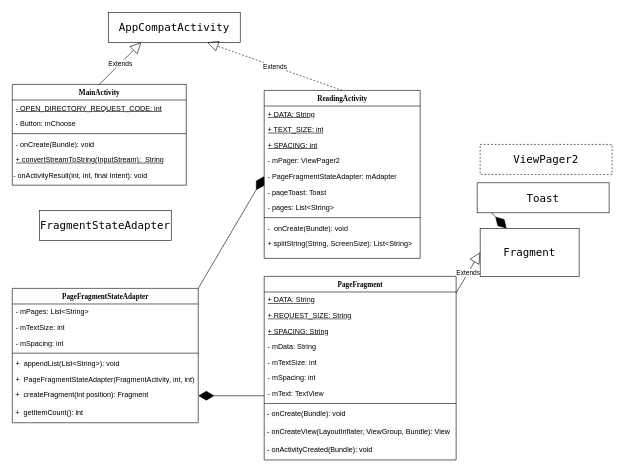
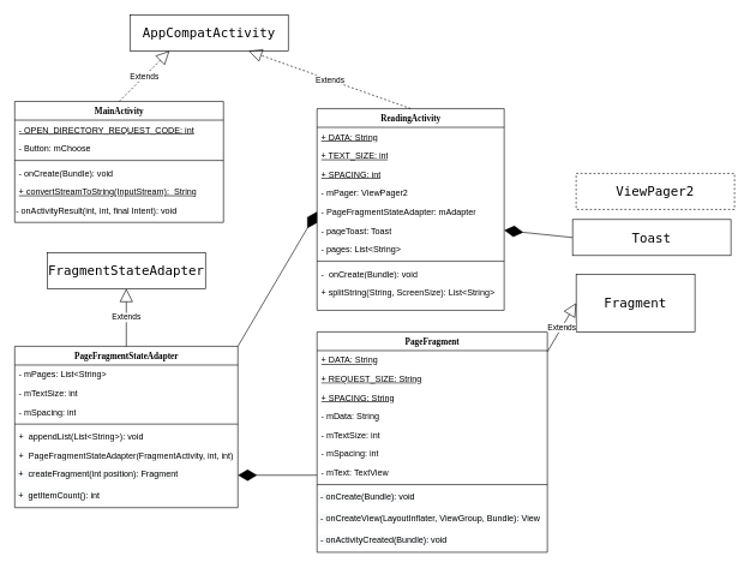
- <mxCell id="45" value="Extends" style="endArrow=block;endSize=16;endFill=0;html=1;exitX=0.5;exitY=0;exitDx=0;exitDy=0;entryX=0.25;entryY=1;entryDx=0;entryDy=0;" edge="1" parent="1" source="2" target="41"><mxGeometry width="160" relative="1" as="geometry"><mxPoint x="70" y="100" as="sourcePoint" /><mxPoint x="230" y="100" as="targetPoint" /></mxGeometry></mxCell>
+ <mxCell id="45" value="Extends" style="endArrow=block;endSize=16;endFill=0;html=1;exitX=0.5;exitY=0;exitDx=0;exitDy=0;entryX=0.25;entryY=1;entryDx=0;entryDy=0;dashed=1;" edge="1" parent="1" source="2" target="41"><mxGeometry width="160" relative="1" as="geometry"><mxPoint x="70" y="100" as="sourcePoint" /><mxPoint x="230" y="100" as="targetPoint" /></mxGeometry></mxCell>
- <mxCell id="49" value="" style="endArrow=diamondThin;endFill=1;endSize=24;html=1;exitX=0;exitY=0.5;exitDx=0;exitDy=0;" edge="1" parent="1" source="50" target="42"><mxGeometry width="160" relative="1" as="geometry"><mxPoint x="580" y="90" as="sourcePoint" /><mxPoint x="740" y="90" as="targetPoint" /></mxGeometry></mxCell>
+ <mxCell id="49" value="" style="endArrow=diamondThin;endFill=1;endSize=24;html=1;exitX=0;exitY=0.5;exitDx=0;exitDy=0;entryX=1;entryY=0.5;entryDx=0;entryDy=0;" edge="1" parent="1" source="50" target="15"><mxGeometry width="160" relative="1" as="geometry"><mxPoint x="580" y="90" as="sourcePoint" /><mxPoint x="740" y="90" as="targetPoint" /></mxGeometry></mxCell>
+ <mxCell id="48" value="Extends" style="endArrow=block;endSize=16;endFill=0;html=1;exitX=0.5;exitY=0;exitDx=0;exitDy=0;entryX=0.5;entryY=1;entryDx=0;entryDy=0;" edge="1" parent="1" source="32" target="43"><mxGeometry width="160" relative="1" as="geometry"><mxPoint x="160" y="440" as="sourcePoint" /><mxPoint x="320" y="440" as="targetPoint" /></mxGeometry></mxCell>
